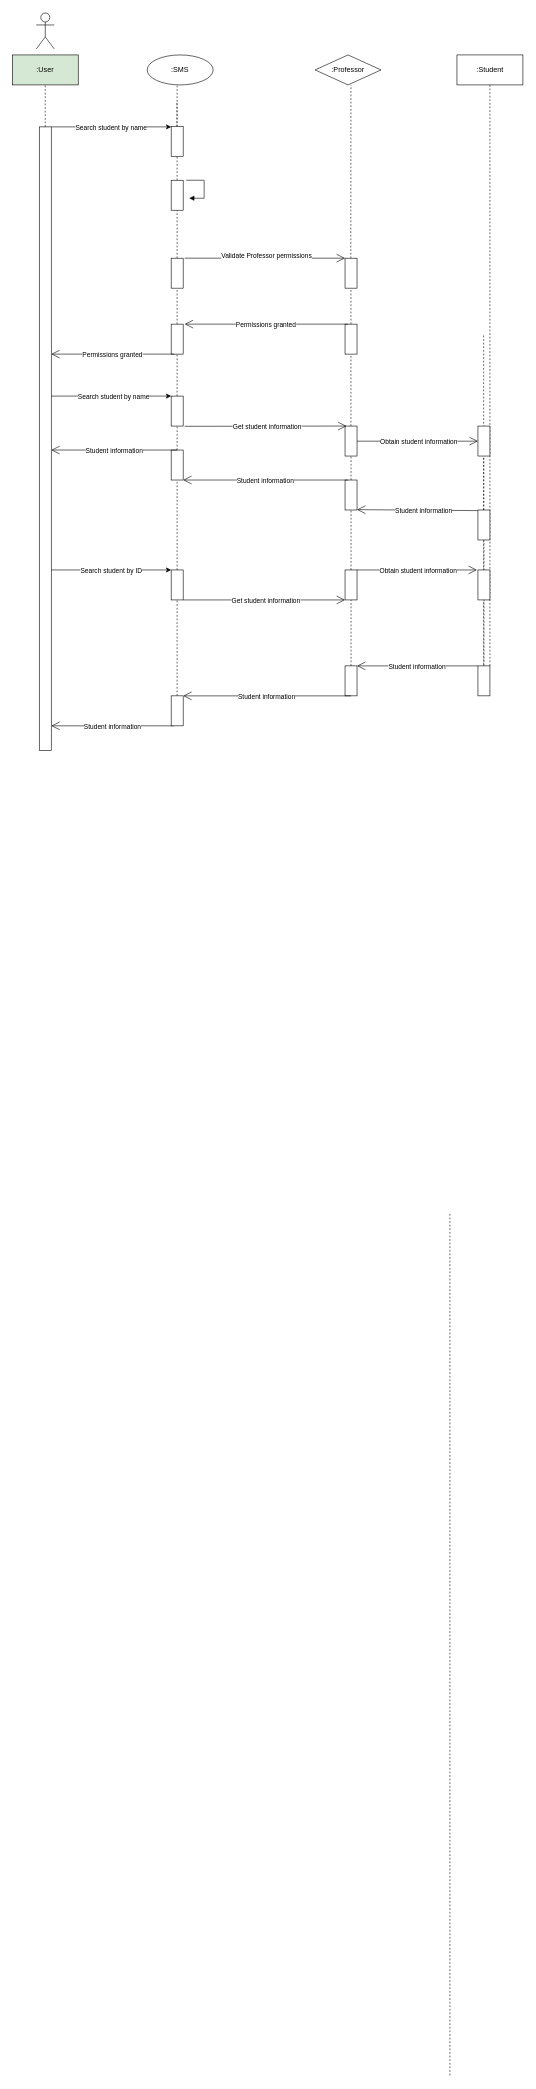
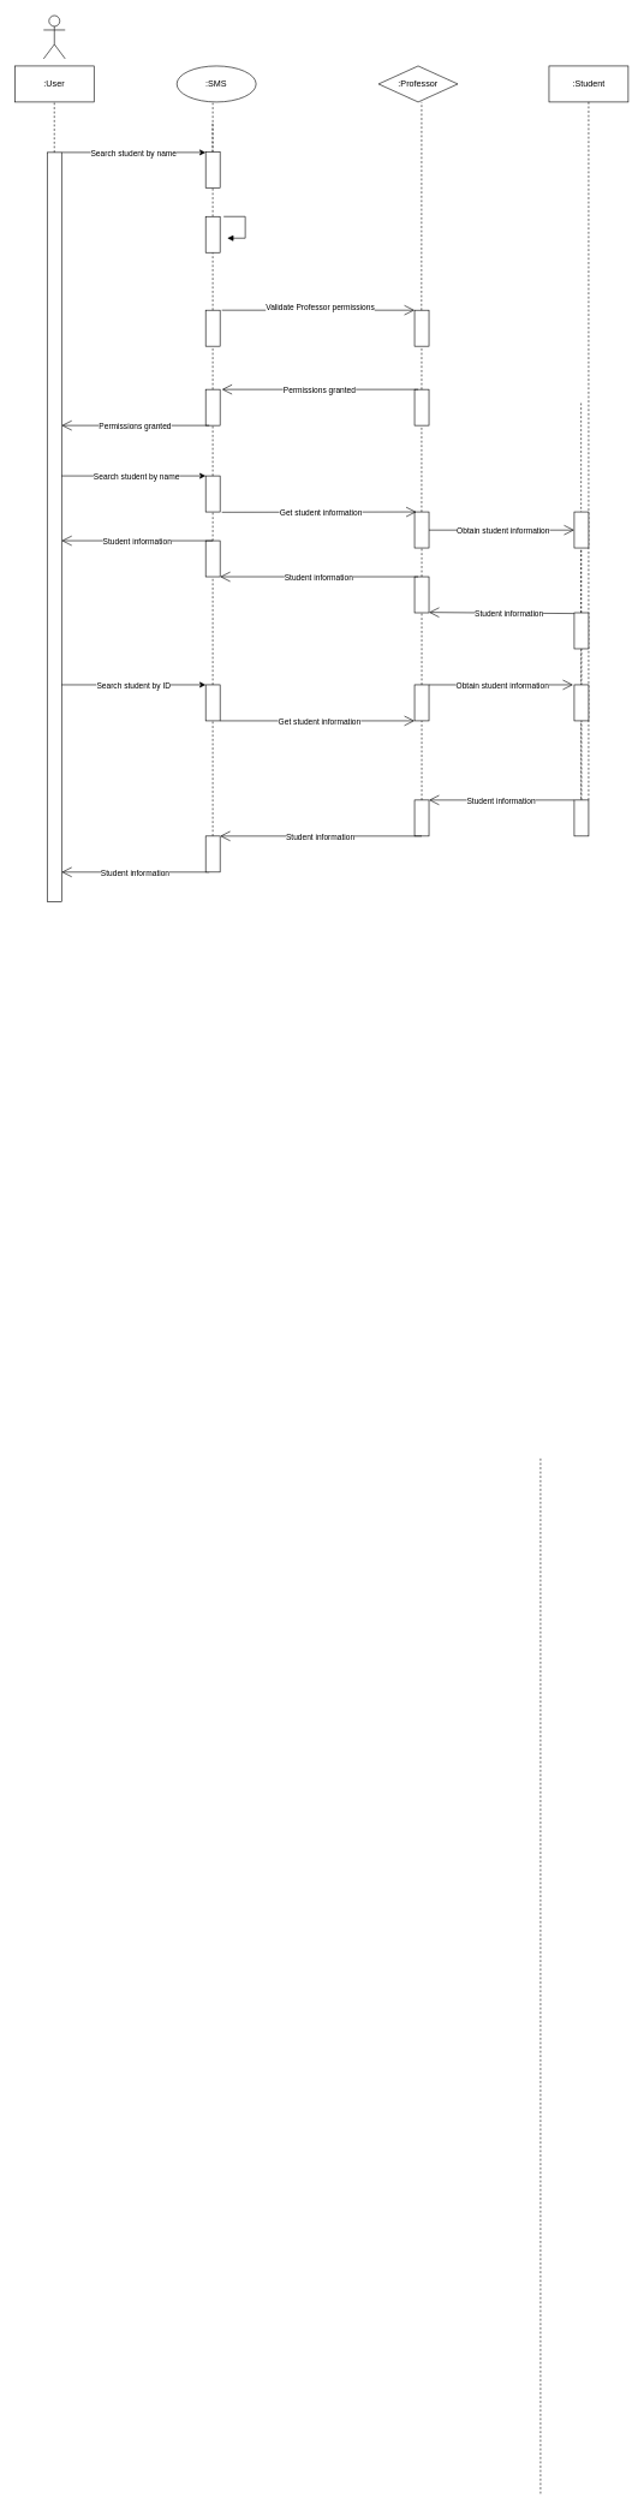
- <mxCell id="3" value=":User" style="html=1;whiteSpace=wrap;fillColor=#d5e8d4;" parent="1" vertex="1"><mxGeometry x="20" y="90" width="110" height="50" as="geometry" /></mxCell>
+ <mxCell id="3" value=":User" style="html=1;whiteSpace=wrap;" parent="1" vertex="1"><mxGeometry x="20" y="90" width="110" height="50" as="geometry" /></mxCell>
